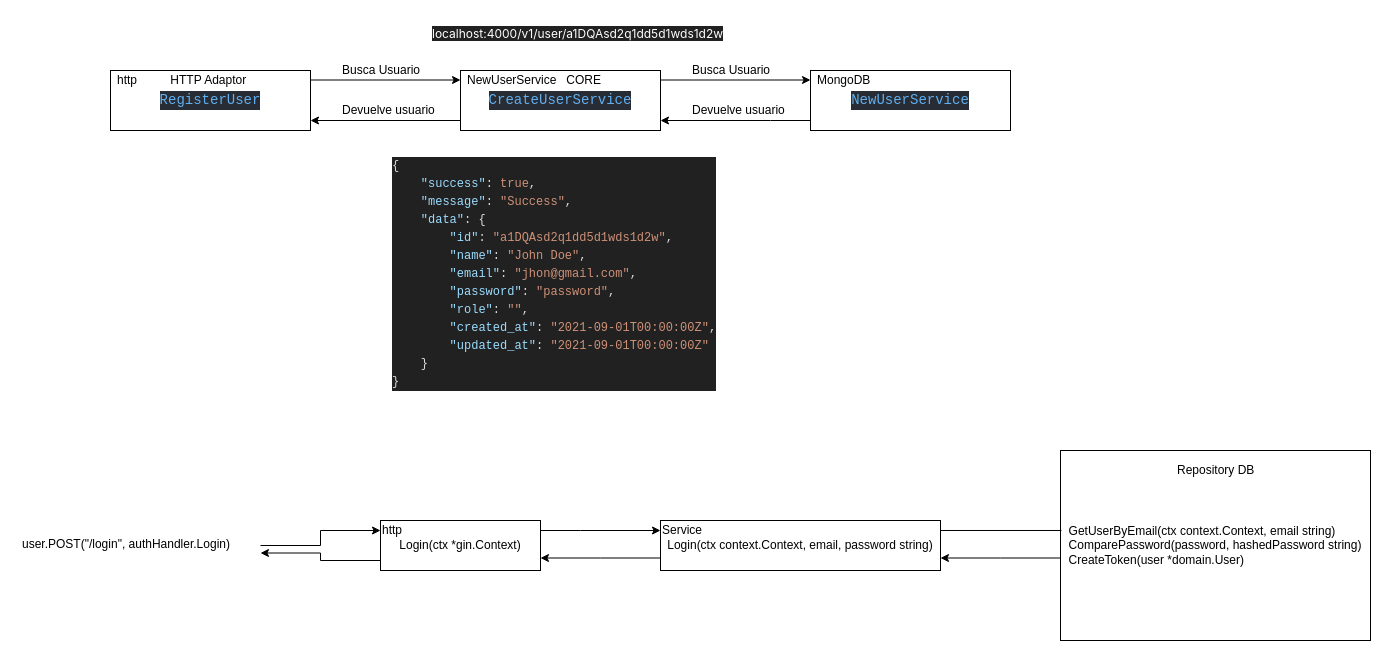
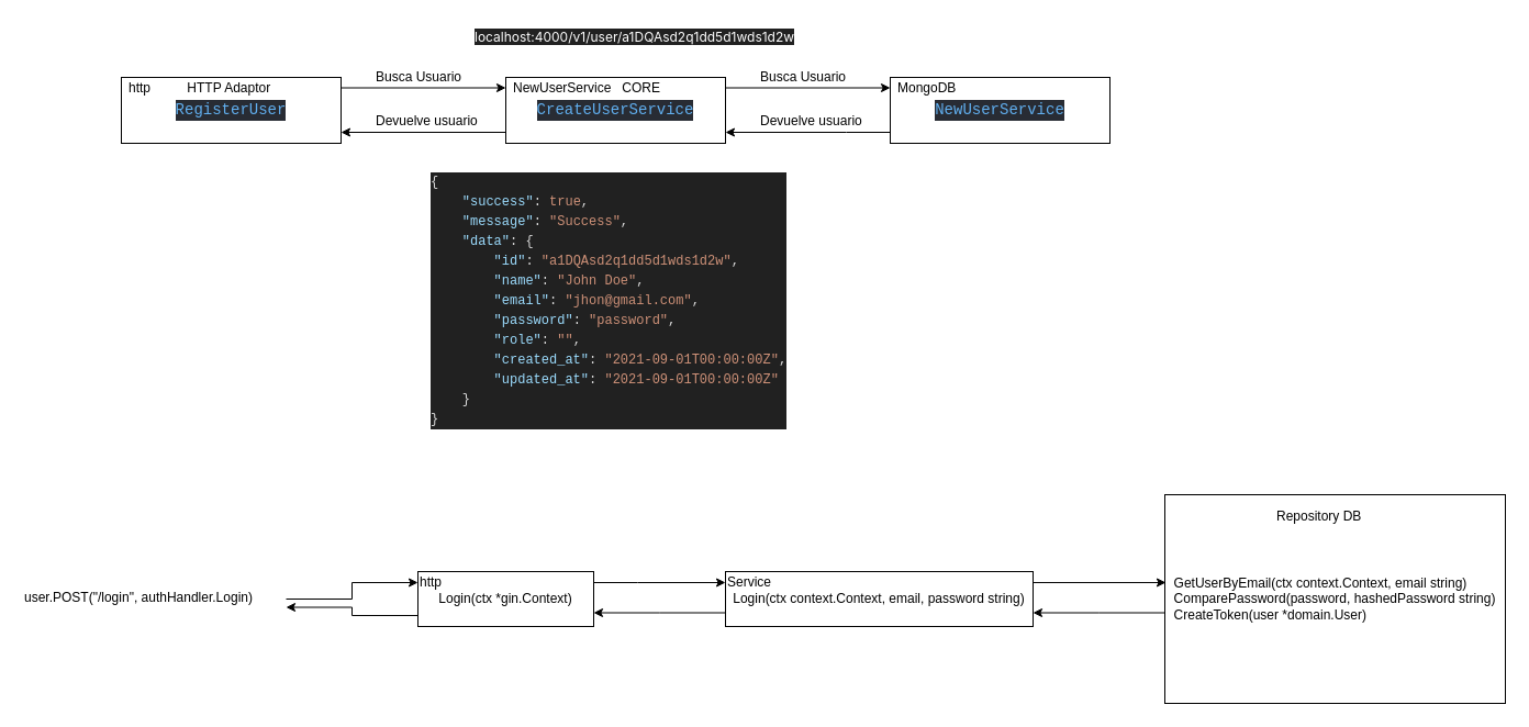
- <mxCell id="27" value="Repository DB" style="text;html=1;align=left;verticalAlign=middle;whiteSpace=wrap;rounded=0;" vertex="1" parent="1"><mxGeometry x="1175" y="460" width="80" height="20" as="geometry" /></mxCell>
+ <mxCell id="27" value="Repository DB" style="text;html=1;align=left;verticalAlign=middle;whiteSpace=wrap;rounded=0;" vertex="1" parent="1"><mxGeometry x="1160" y="460" width="80" height="20" as="geometry" /></mxCell>
- <mxCell id="30" style="edgeStyle=orthogonalEdgeStyle;rounded=0;orthogonalLoop=1;jettySize=auto;html=1;entryX=0.003;entryY=0.421;entryDx=0;entryDy=0;entryPerimeter=0;endArrow=none;" edge="1" parent="1" source="24" target="26"><mxGeometry relative="1" as="geometry" /></mxCell>
+ <mxCell id="30" style="edgeStyle=orthogonalEdgeStyle;rounded=0;orthogonalLoop=1;jettySize=auto;html=1;entryX=0.003;entryY=0.421;entryDx=0;entryDy=0;entryPerimeter=0;" edge="1" parent="1" source="24" target="26"><mxGeometry relative="1" as="geometry" /></mxCell>
